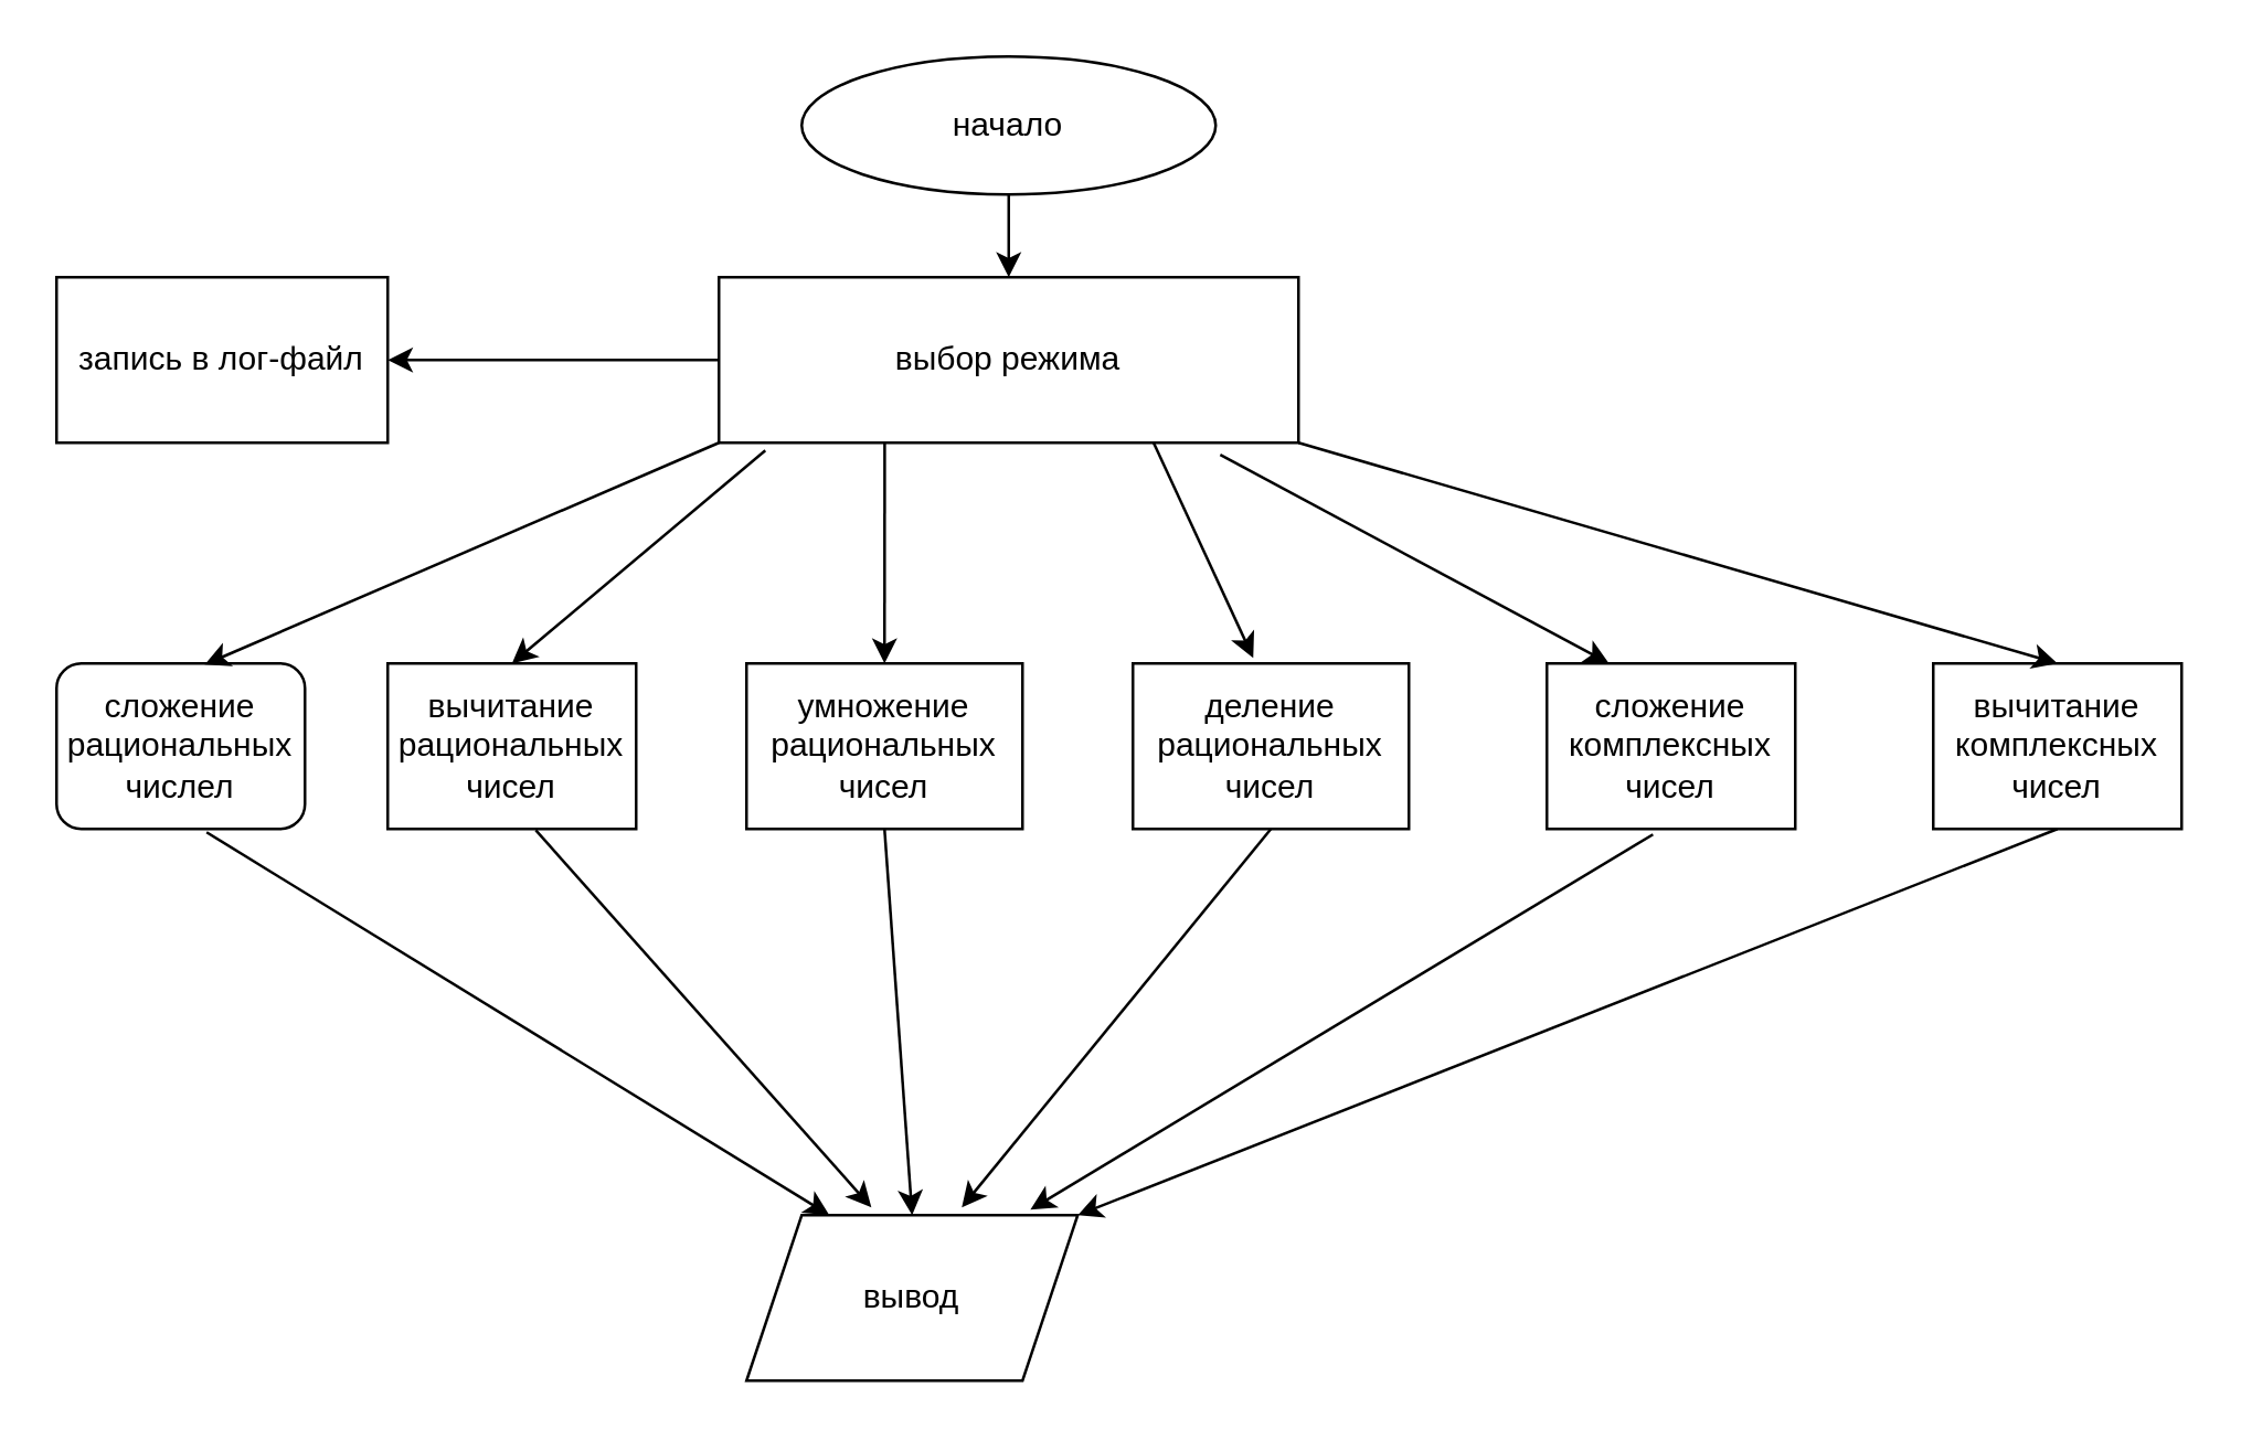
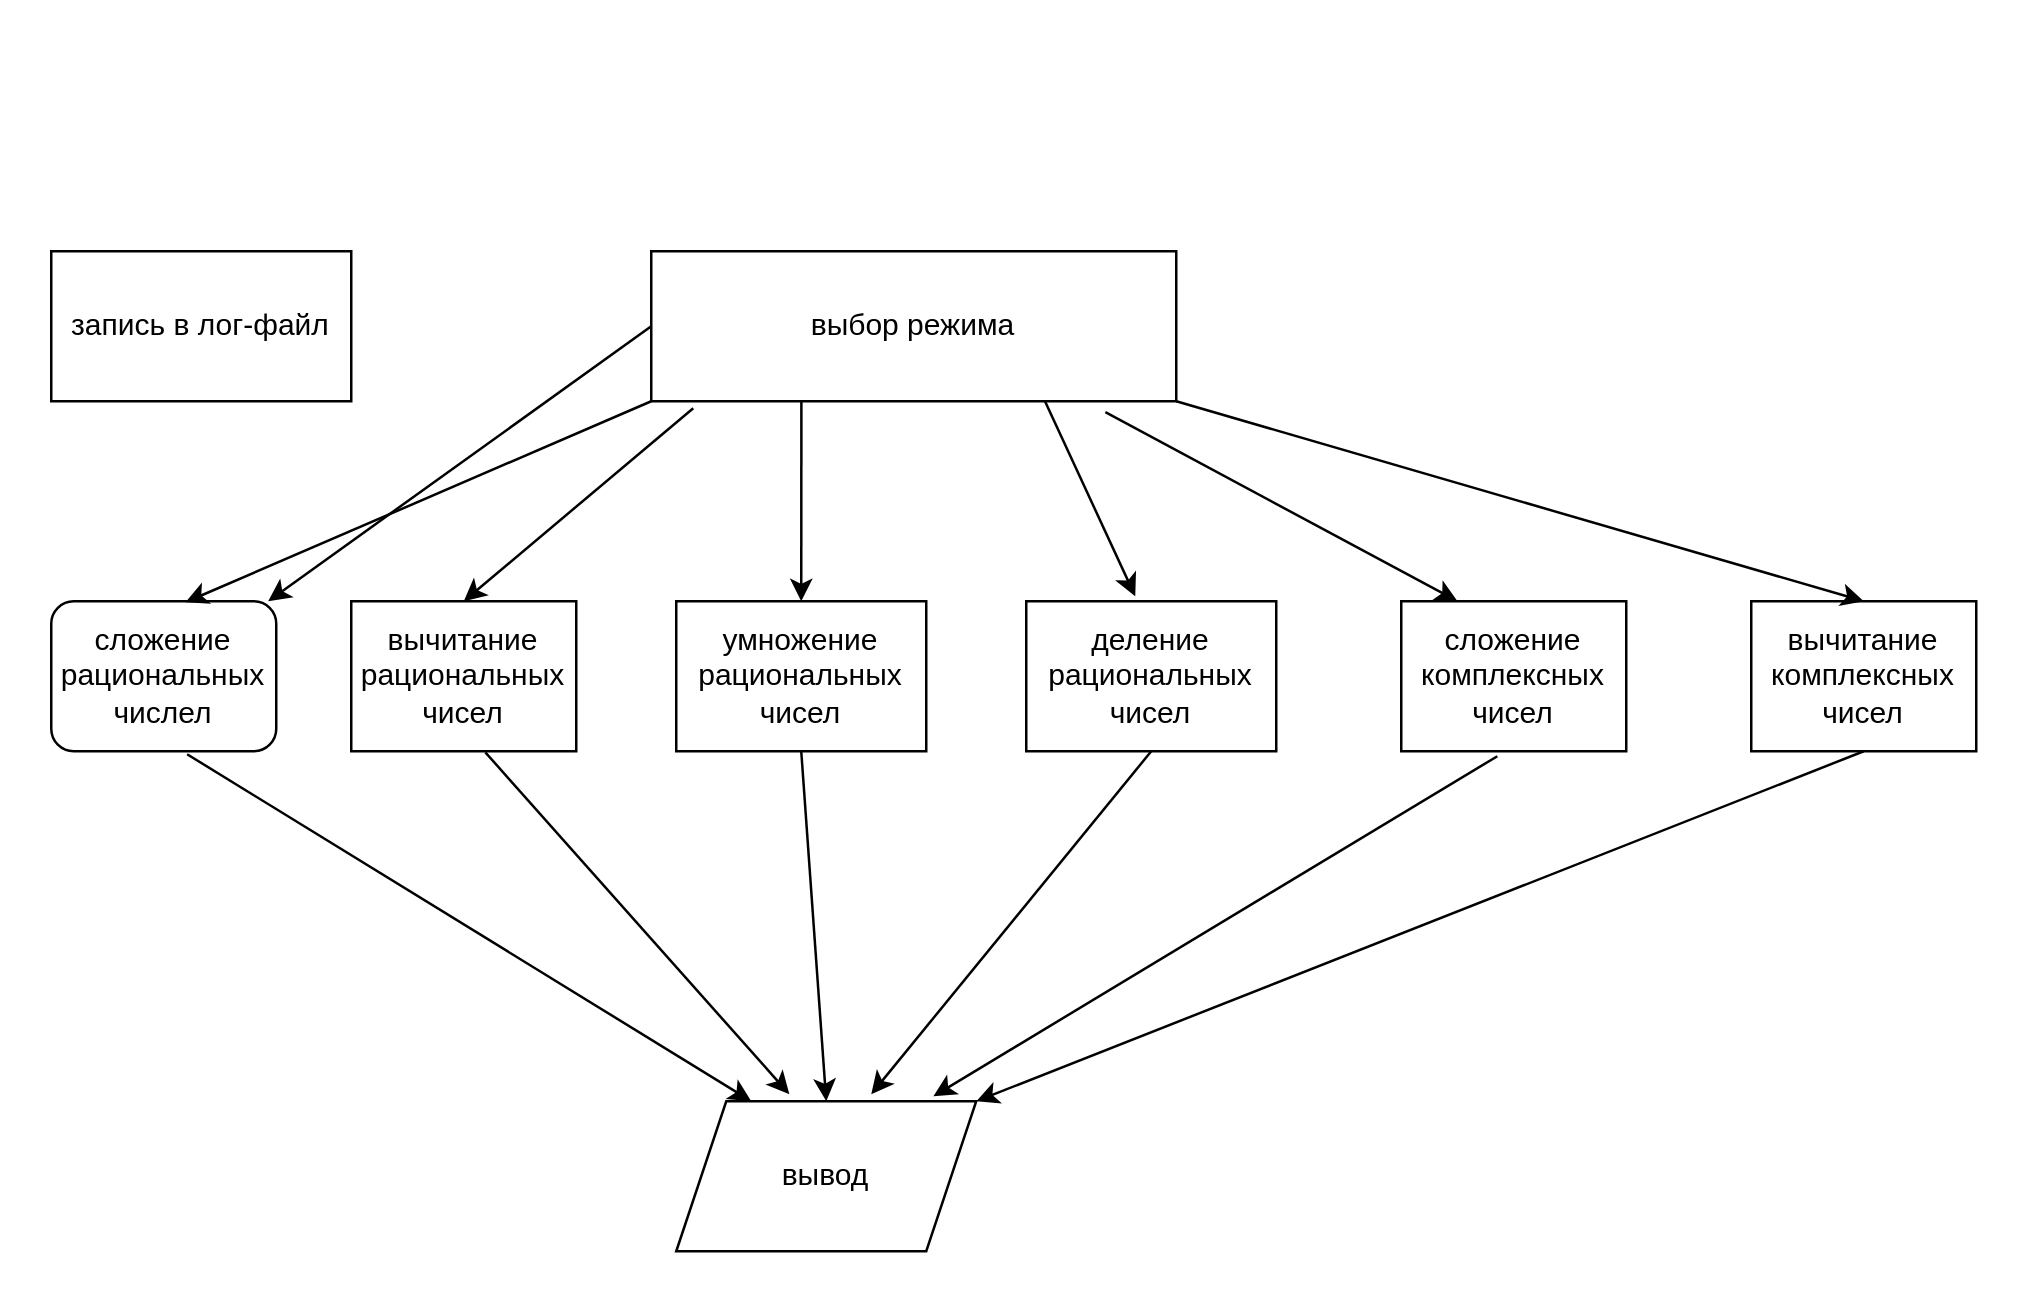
- <mxCell id="3" value="начало" style="ellipse;whiteSpace=wrap;html=1;" vertex="1" parent="1"><mxGeometry x="290" y="20" width="150" height="50" as="geometry" /></mxCell>
- <mxCell id="2" value="" style="edgeStyle=none;html=1;" edge="1" parent="1" source="3" target="5"><mxGeometry relative="1" as="geometry" /></mxCell>
- <mxCell id="4" style="edgeStyle=none;html=1;exitX=0;exitY=0.5;exitDx=0;exitDy=0;entryX=1;entryY=0.5;entryDx=0;entryDy=0;" edge="1" parent="1" source="5" target="18"><mxGeometry relative="1" as="geometry" /></mxCell>
+ <mxCell id="4" style="edgeStyle=none;html=1;exitX=0;exitY=0.5;exitDx=0;exitDy=0;" edge="1" parent="1" source="5" target="11"><mxGeometry relative="1" as="geometry" /></mxCell>
